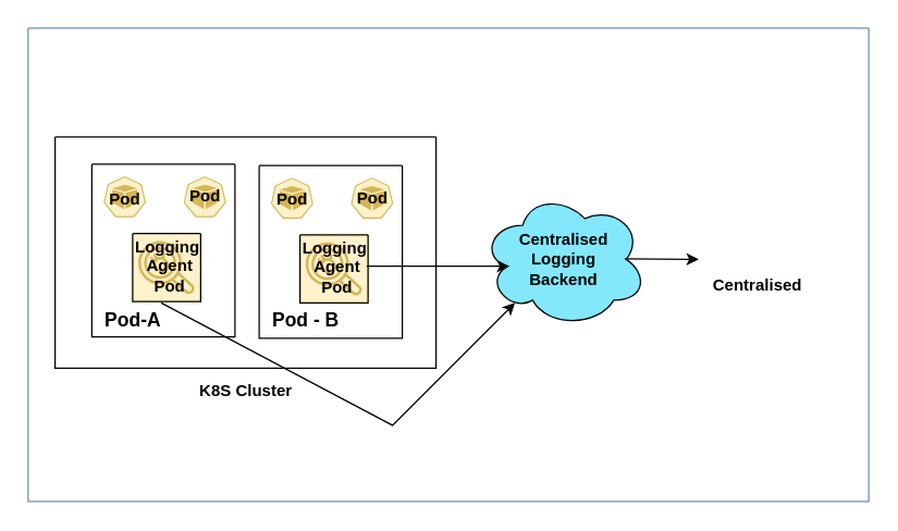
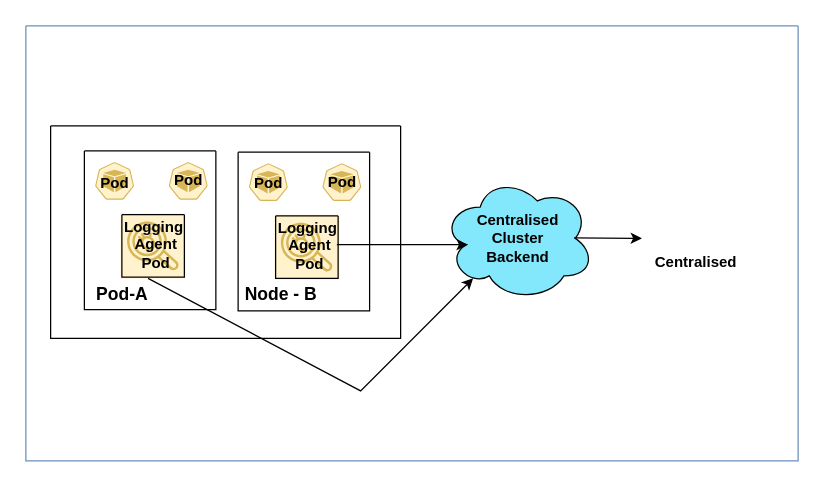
- <mxCell id="8" value="&lt;b&gt;Centralised &lt;br&gt;Logging &lt;br&gt;Backend&lt;/b&gt;" style="ellipse;shape=cloud;whiteSpace=wrap;html=1;fillColor=#83E8FC;" vertex="1" parent="5"><mxGeometry x="257.19" width="121.81" height="100" as="geometry" /></mxCell>
+ <mxCell id="8" value="&lt;b&gt;Centralised &lt;br&gt;Cluster &lt;br&gt;Backend&lt;/b&gt;" style="ellipse;shape=cloud;whiteSpace=wrap;html=1;fillColor=#83E8FC;" vertex="1" parent="5"><mxGeometry x="257.19" width="121.81" height="100" as="geometry" /></mxCell>
- <mxCell id="24" value="Pod - B" style="text;html=1;align=center;verticalAlign=middle;resizable=0;points=[];autosize=1;strokeColor=none;fillColor=none;fontStyle=1;fontSize=14;" vertex="1" parent="21"><mxGeometry x="-5.81" y="99" width="80" height="30" as="geometry" /></mxCell>
+ <mxCell id="24" value="Node - B" style="text;html=1;align=center;verticalAlign=middle;resizable=0;points=[];autosize=1;strokeColor=none;fillColor=none;fontStyle=1;fontSize=14;" vertex="1" parent="21"><mxGeometry x="-5.81" y="99" width="80" height="30" as="geometry" /></mxCell>
- <mxCell id="7" value="K8S Cluster" style="text;html=1;align=center;verticalAlign=middle;resizable=0;points=[];autosize=1;strokeColor=none;fillColor=none;fontStyle=1" vertex="1" parent="5"><mxGeometry x="39" y="132" width="90" height="30" as="geometry" /></mxCell>
